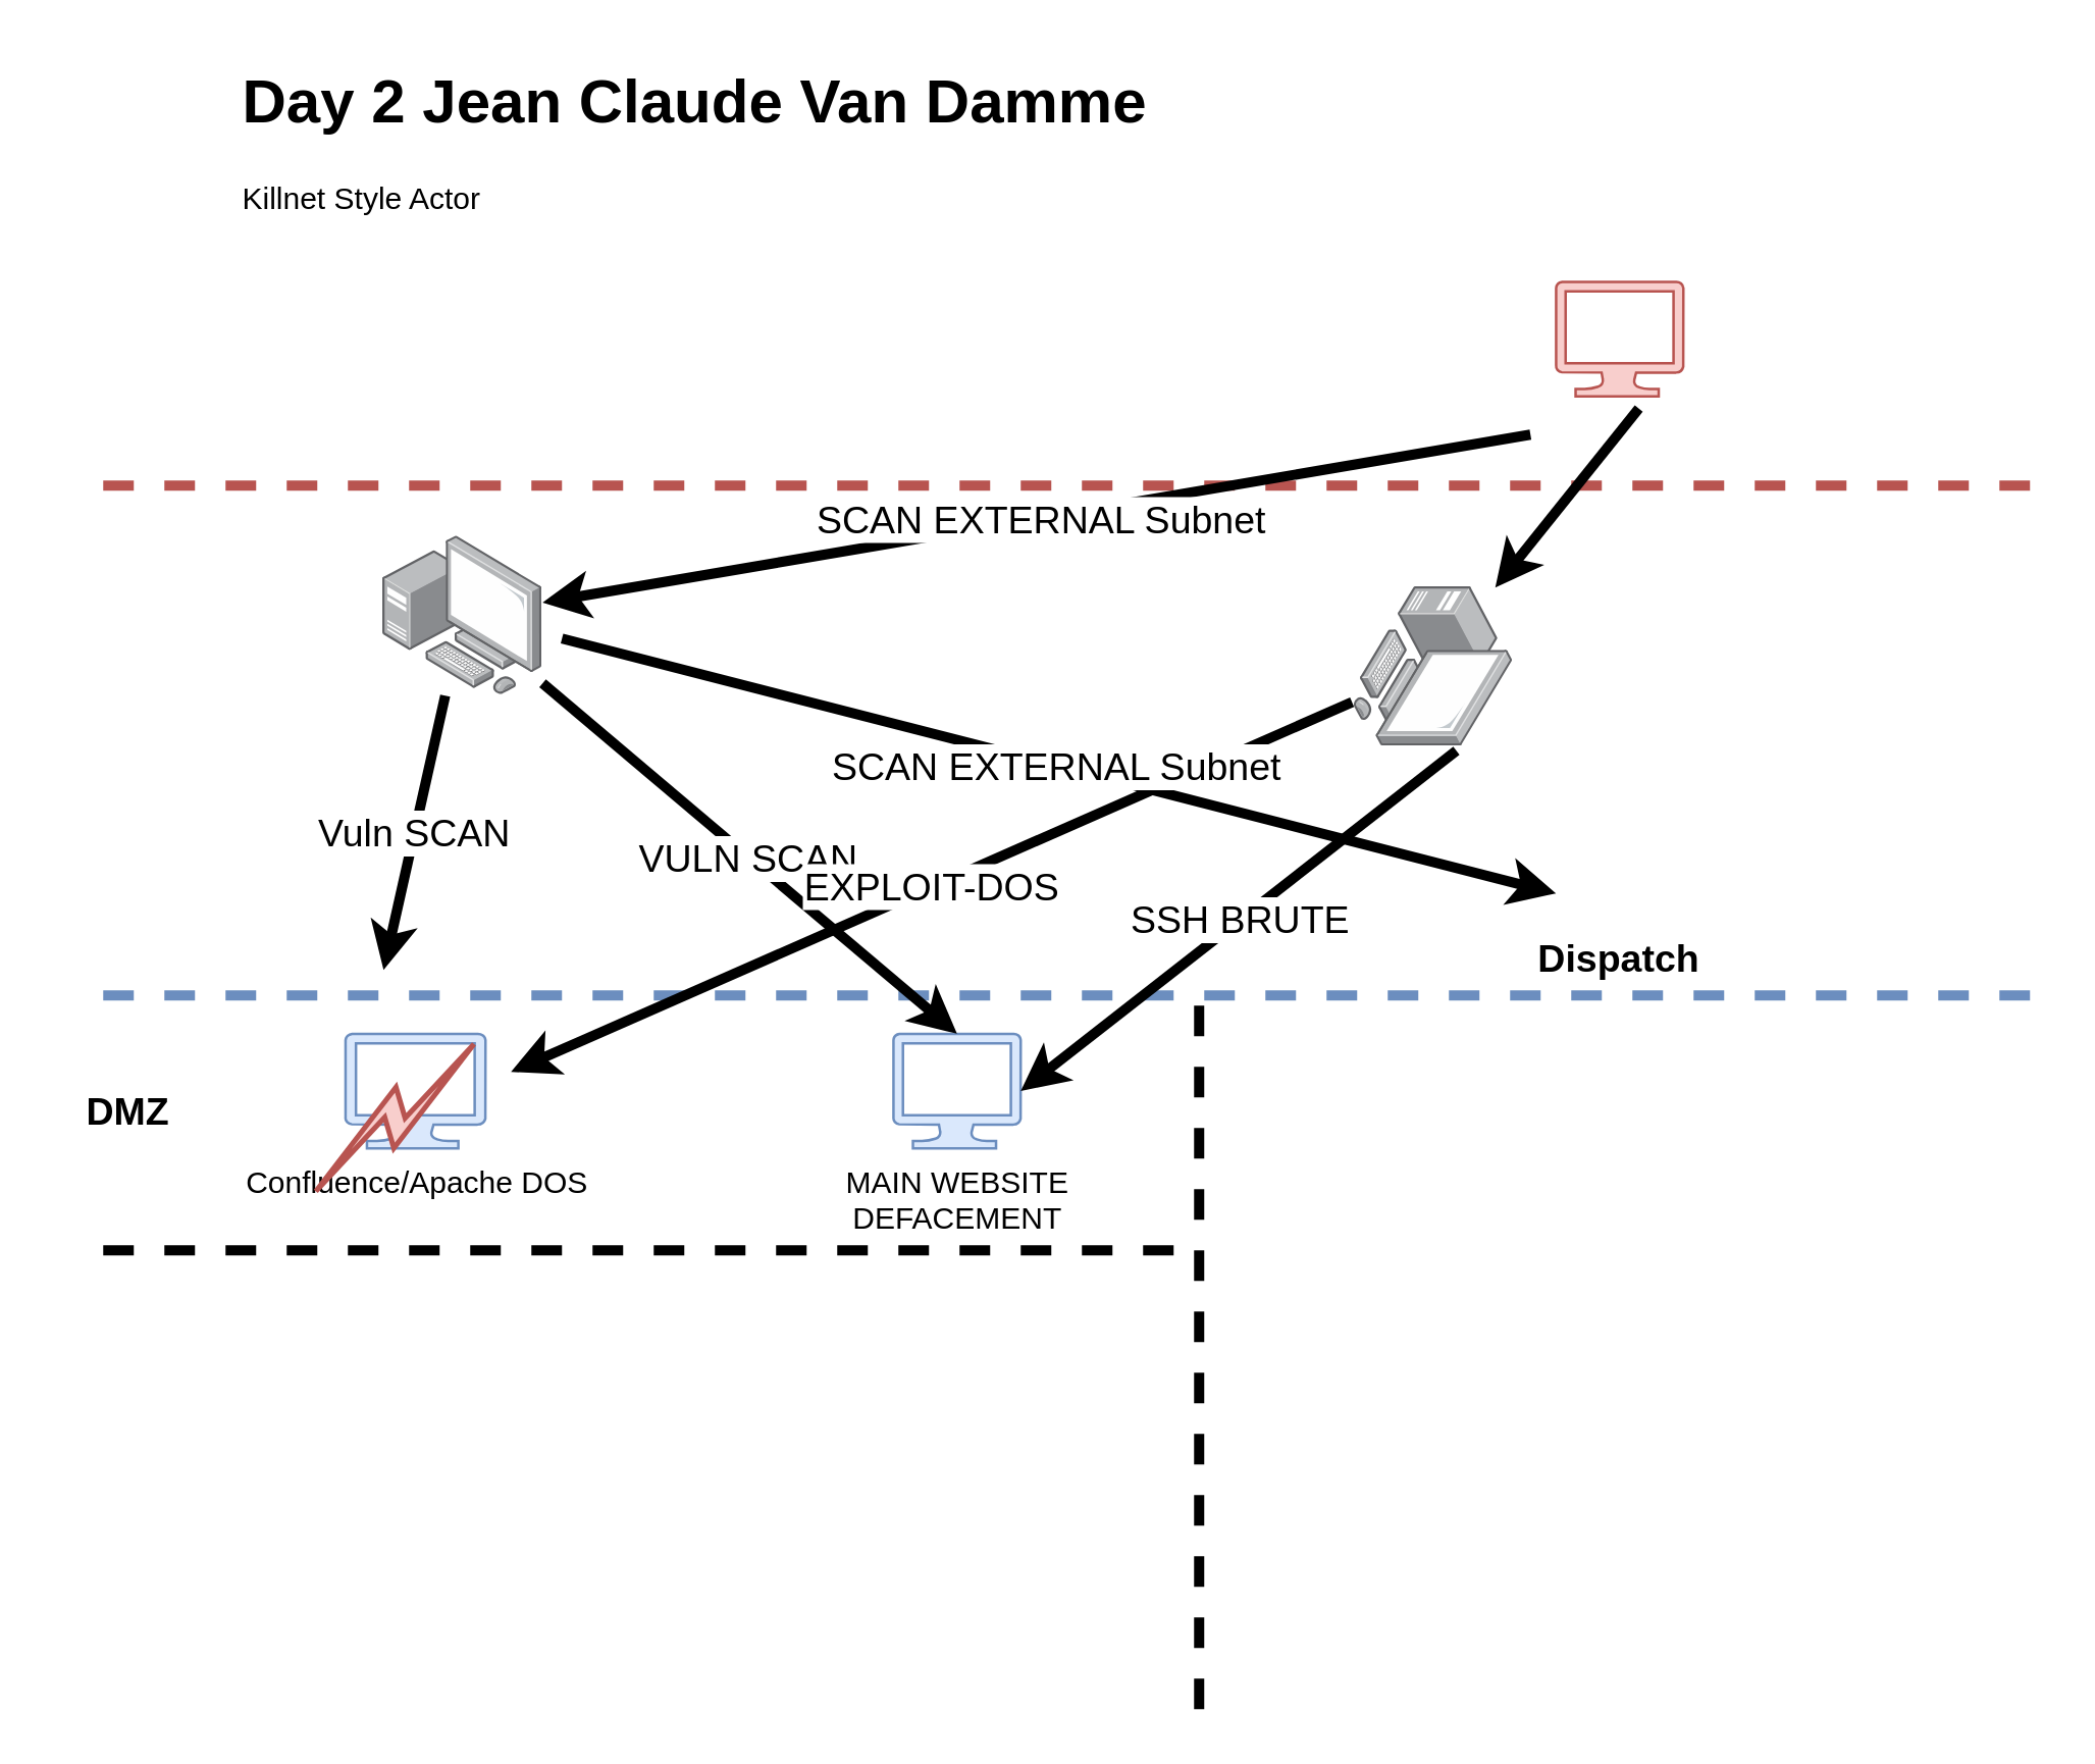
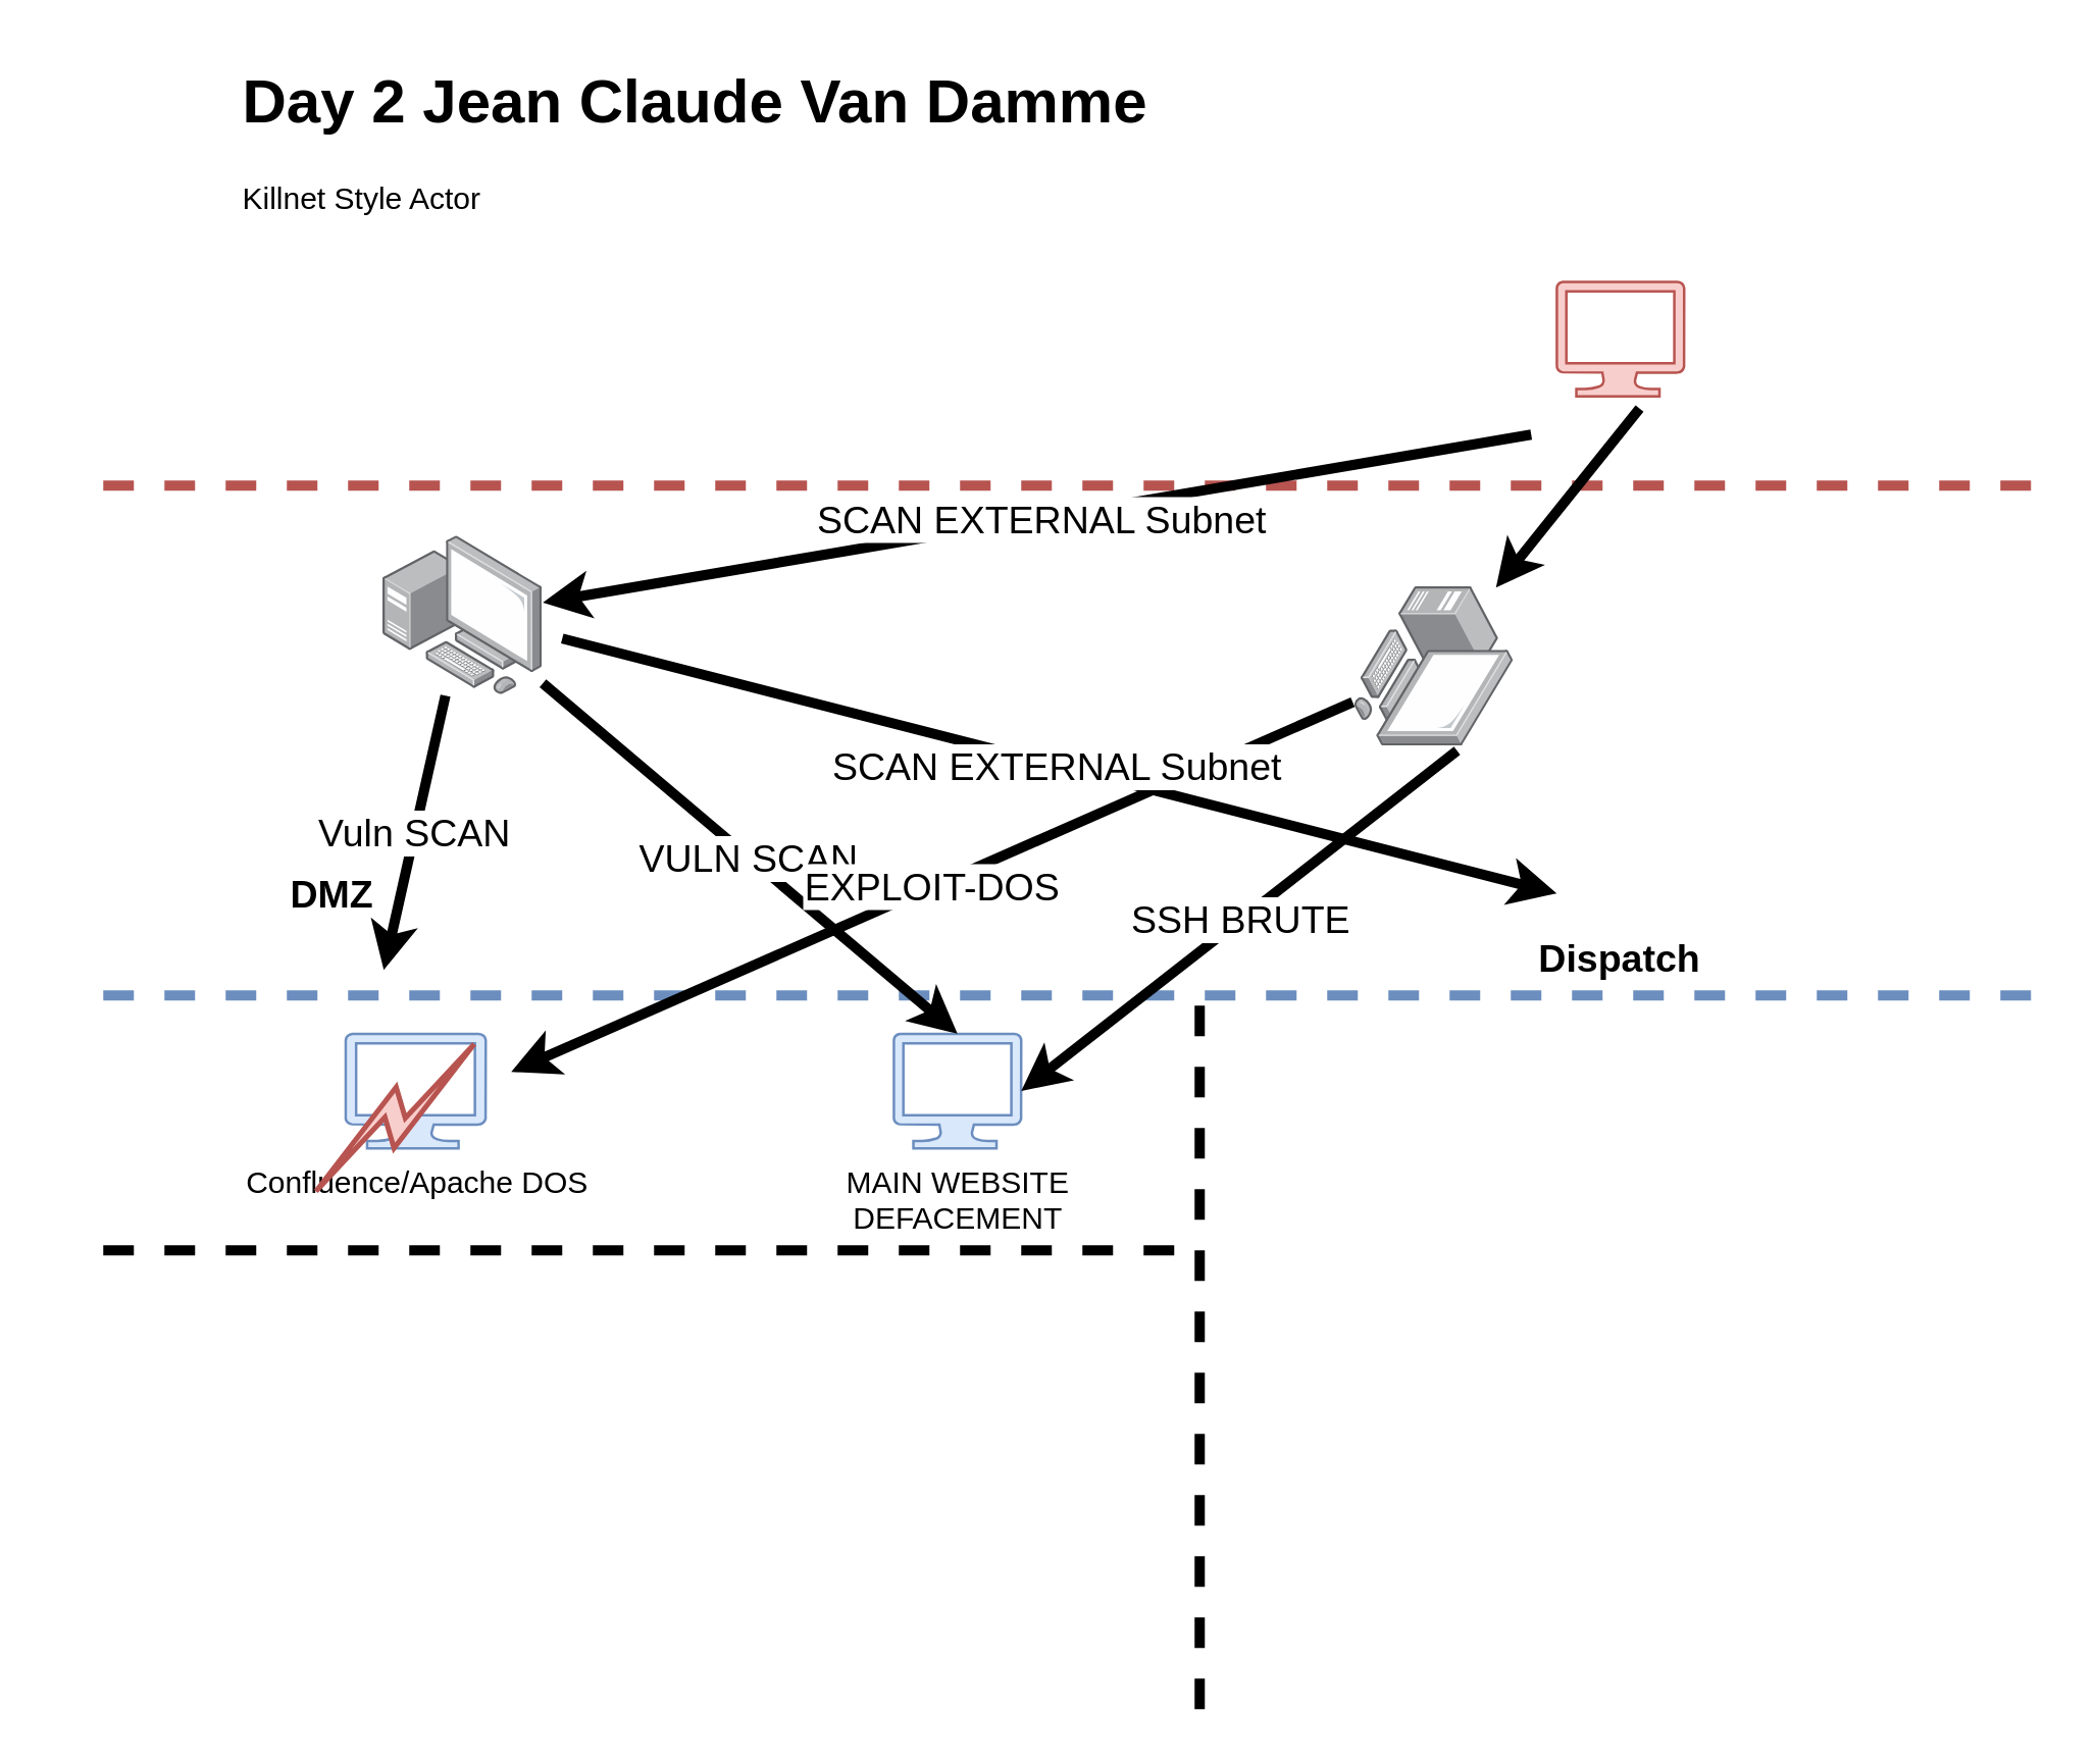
- <mxCell id="7" value="&lt;font style=&quot;font-size: 15px;&quot;&gt;&lt;b&gt;DMZ&lt;/b&gt;&lt;/font&gt;" style="text;html=1;strokeColor=none;fillColor=none;align=center;verticalAlign=middle;whiteSpace=wrap;rounded=0;" vertex="1" parent="1"><mxGeometry x="20" y="420" width="60" height="30" as="geometry" /></mxCell>
+ <mxCell id="7" value="&lt;font style=&quot;font-size: 15px;&quot;&gt;&lt;b&gt;DMZ&lt;/b&gt;&lt;/font&gt;" style="text;html=1;strokeColor=none;fillColor=none;align=center;verticalAlign=middle;whiteSpace=wrap;rounded=0;" vertex="1" parent="1"><mxGeometry x="100" y="335" width="60" height="30" as="geometry" /></mxCell>
